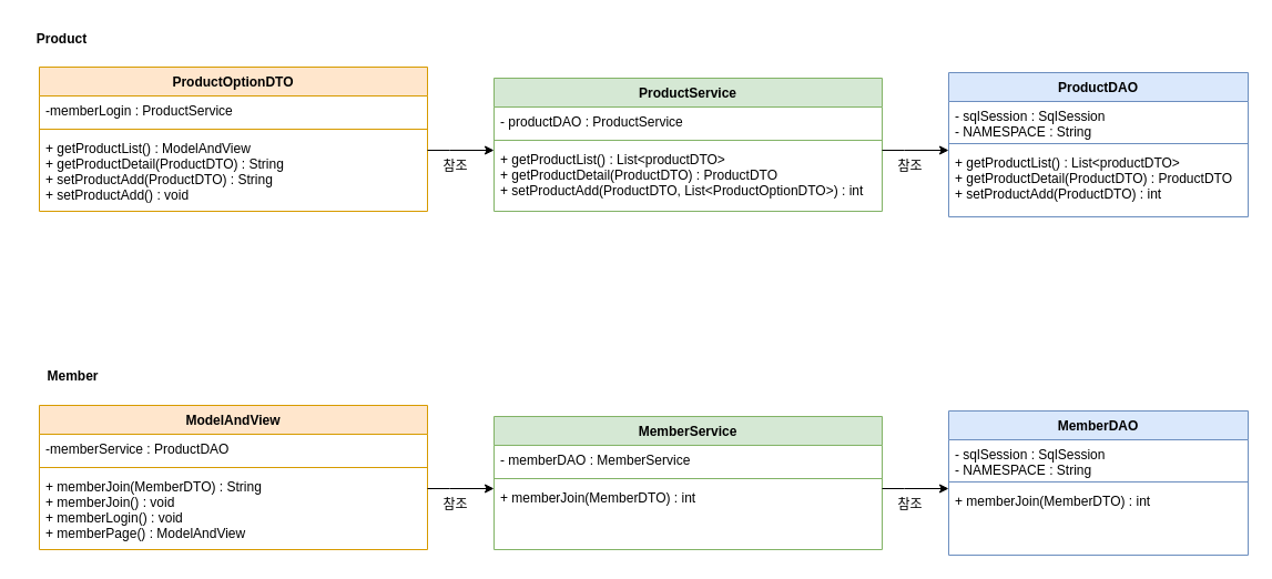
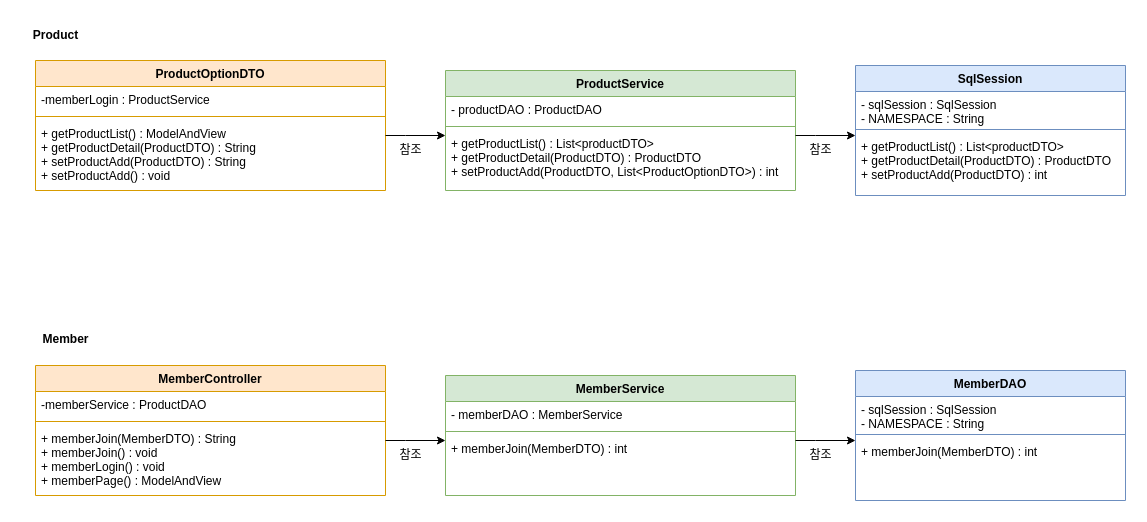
- <mxCell id="2" value="ProductDAO" style="swimlane;fontStyle=1;align=center;verticalAlign=top;childLayout=stackLayout;horizontal=1;startSize=26;horizontalStack=0;resizeParent=1;resizeParentMax=0;resizeLast=0;collapsible=1;marginBottom=0;fillColor=#dae8fc;strokeColor=#6c8ebf;" vertex="1" parent="1"><mxGeometry x="855" y="65" width="270" height="130" as="geometry" /></mxCell>
+ <mxCell id="2" value="SqlSession" style="swimlane;fontStyle=1;align=center;verticalAlign=top;childLayout=stackLayout;horizontal=1;startSize=26;horizontalStack=0;resizeParent=1;resizeParentMax=0;resizeLast=0;collapsible=1;marginBottom=0;fillColor=#dae8fc;strokeColor=#6c8ebf;" vertex="1" parent="1"><mxGeometry x="855" y="65" width="270" height="130" as="geometry" /></mxCell>
- <mxCell id="7" value="- productDAO : ProductService" style="text;strokeColor=none;fillColor=none;align=left;verticalAlign=top;spacingLeft=4;spacingRight=4;overflow=hidden;rotatable=0;points=[[0,0.5],[1,0.5]];portConstraint=eastwest;" vertex="1" parent="6"><mxGeometry y="26" width="350" height="26" as="geometry" /></mxCell>
+ <mxCell id="7" value="- productDAO : ProductDAO" style="text;strokeColor=none;fillColor=none;align=left;verticalAlign=top;spacingLeft=4;spacingRight=4;overflow=hidden;rotatable=0;points=[[0,0.5],[1,0.5]];portConstraint=eastwest;" vertex="1" parent="6"><mxGeometry y="26" width="350" height="26" as="geometry" /></mxCell>
- <mxCell id="28" value="ModelAndView" style="swimlane;fontStyle=1;align=center;verticalAlign=top;childLayout=stackLayout;horizontal=1;startSize=26;horizontalStack=0;resizeParent=1;resizeParentMax=0;resizeLast=0;collapsible=1;marginBottom=0;fillColor=#ffe6cc;strokeColor=#d79b00;" vertex="1" parent="1"><mxGeometry x="35" y="365" width="350" height="130" as="geometry" /></mxCell>
+ <mxCell id="28" value="MemberController" style="swimlane;fontStyle=1;align=center;verticalAlign=top;childLayout=stackLayout;horizontal=1;startSize=26;horizontalStack=0;resizeParent=1;resizeParentMax=0;resizeLast=0;collapsible=1;marginBottom=0;fillColor=#ffe6cc;strokeColor=#d79b00;" vertex="1" parent="1"><mxGeometry x="35" y="365" width="350" height="130" as="geometry" /></mxCell>
